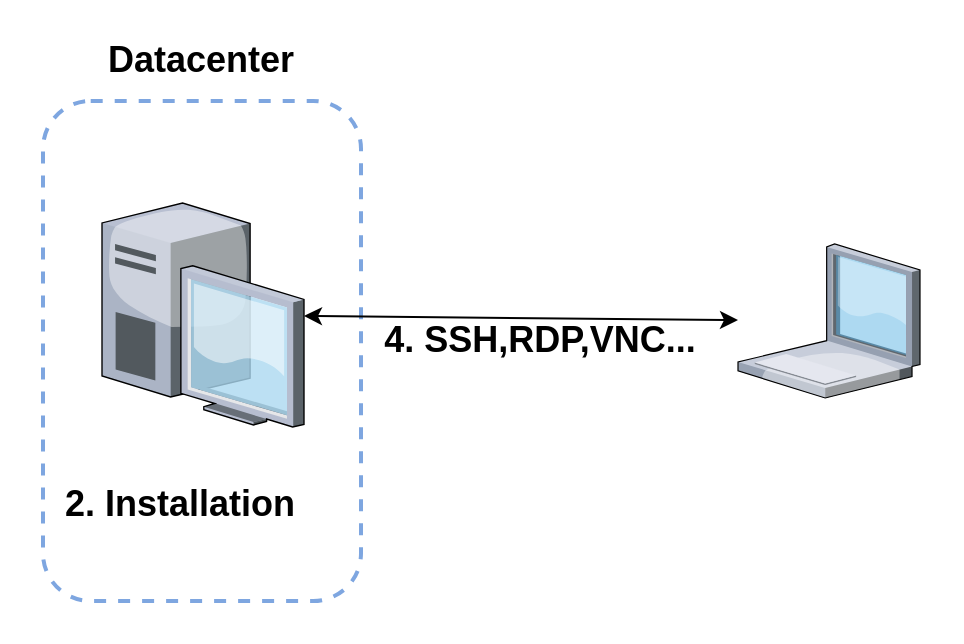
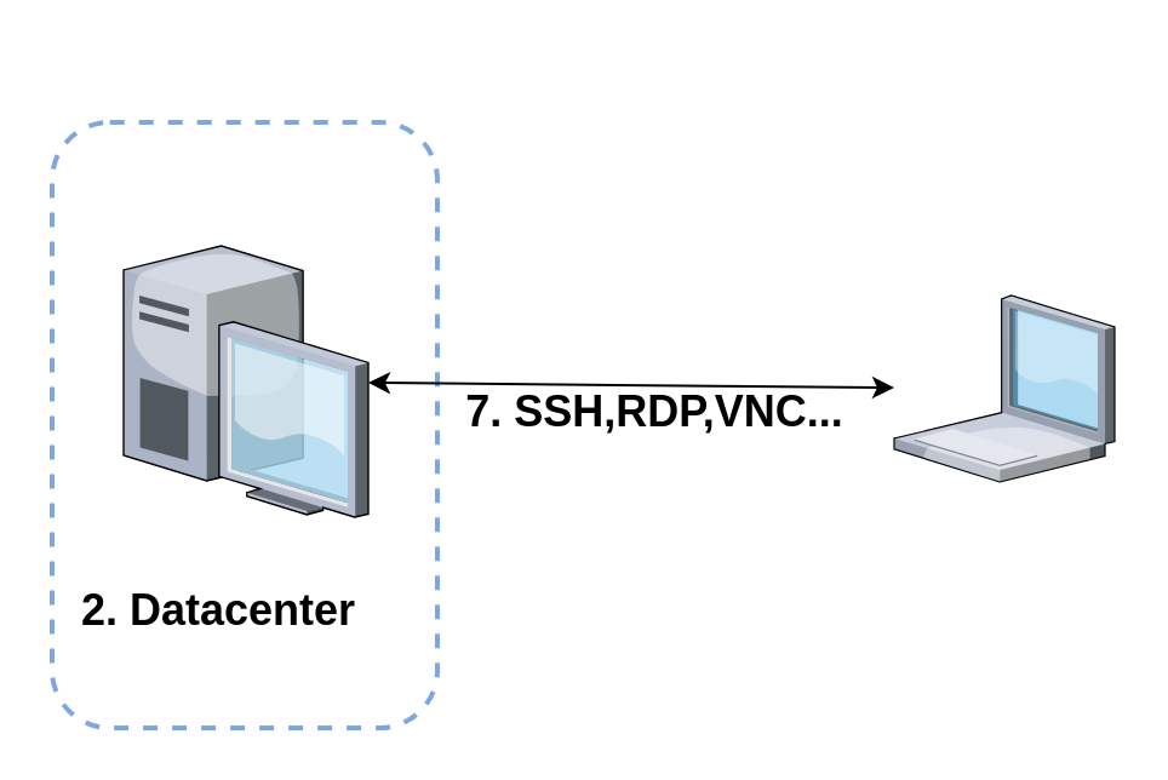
- <mxCell id="5" value="&lt;h2&gt;Datacenter&lt;/h2&gt;" style="text;html=1;strokeColor=none;fillColor=none;align=center;verticalAlign=middle;whiteSpace=wrap;rounded=0;dashed=1;" parent="1" vertex="1"><mxGeometry x="41" y="20" width="119" height="20" as="geometry" /></mxCell>
- <mxCell id="7" value="&lt;h2&gt;4. SSH,RDP,VNC...&lt;/h2&gt;" style="text;html=1;strokeColor=none;fillColor=none;align=center;verticalAlign=middle;whiteSpace=wrap;rounded=0;dashed=1;" parent="1" vertex="1"><mxGeometry x="190" y="160" width="160" height="20" as="geometry" /></mxCell>
+ <mxCell id="7" value="&lt;h2&gt;7. SSH,RDP,VNC...&lt;/h2&gt;" style="text;html=1;strokeColor=none;fillColor=none;align=center;verticalAlign=middle;whiteSpace=wrap;rounded=0;dashed=1;" parent="1" vertex="1"><mxGeometry x="190" y="160" width="160" height="20" as="geometry" /></mxCell>
- <mxCell id="8" value="&lt;h2&gt;2. Installation&lt;/h2&gt;" style="text;html=1;strokeColor=none;fillColor=none;align=center;verticalAlign=middle;whiteSpace=wrap;rounded=0;dashed=1;" vertex="1" parent="1"><mxGeometry x="20" y="242" width="140" height="20" as="geometry" /></mxCell>
+ <mxCell id="8" value="&lt;h2&gt;2. Datacenter&lt;/h2&gt;" style="text;html=1;strokeColor=none;fillColor=none;align=center;verticalAlign=middle;whiteSpace=wrap;rounded=0;dashed=1;" vertex="1" parent="1"><mxGeometry x="20" y="242" width="140" height="20" as="geometry" /></mxCell>
